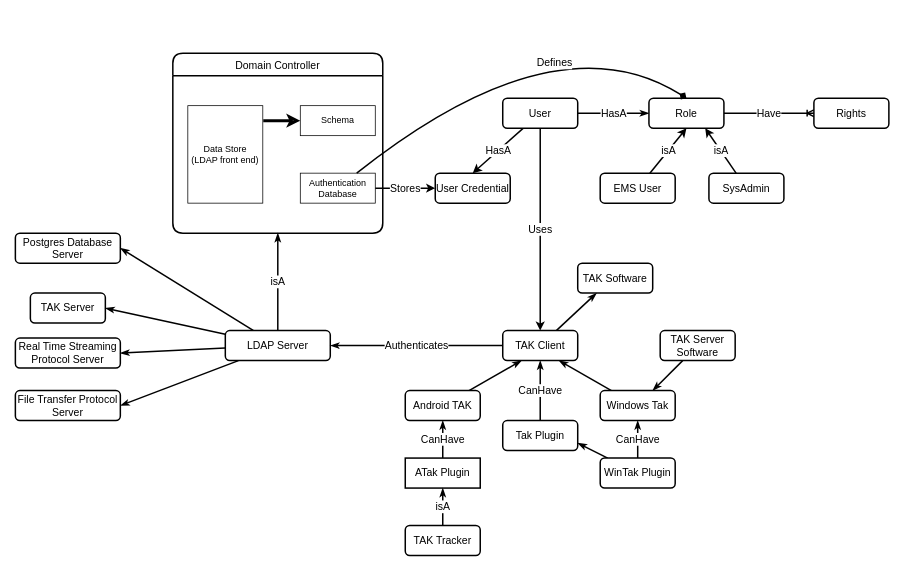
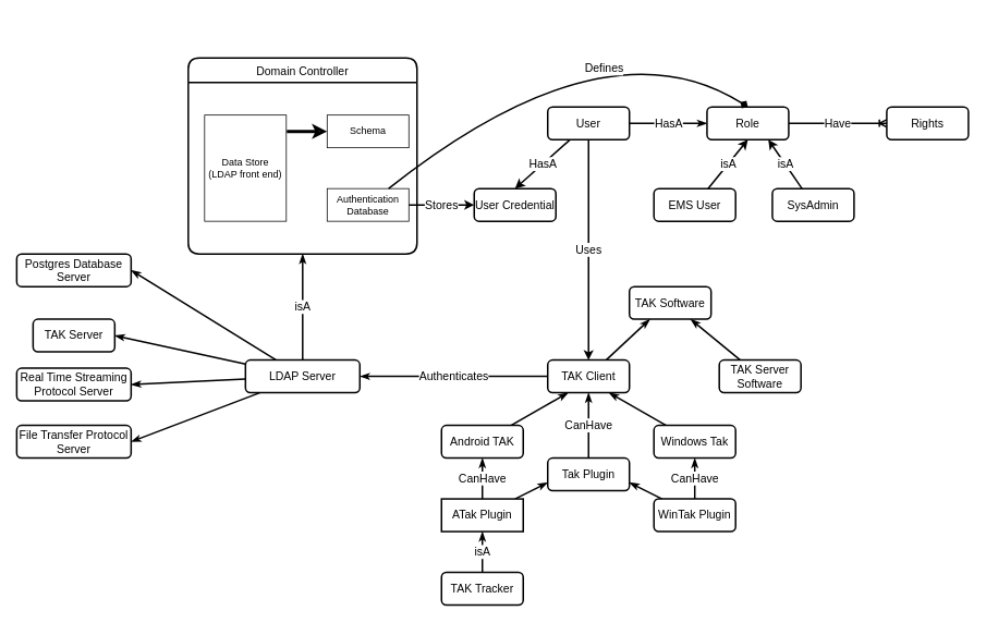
- <mxCell id="17" style="edgeStyle=none;html=1;strokeColor=default;strokeWidth=2;fontFamily=Helvetica;fontSize=14;fontColor=default;startArrow=none;startFill=0;endArrow=classicThin;endFill=1;startSize=30;" edge="1" parent="1" source="18" target="16"><mxGeometry relative="1" as="geometry" /></mxCell>
+ <mxCell id="17" style="edgeStyle=none;html=1;entryX=0.75;entryY=1;entryDx=0;entryDy=0;strokeColor=default;strokeWidth=2;fontFamily=Helvetica;fontSize=14;fontColor=default;startArrow=none;startFill=0;endArrow=classicThin;endFill=1;startSize=30;" edge="1" parent="1" source="18" target="12"><mxGeometry relative="1" as="geometry" /></mxCell>
+ <mxCell id="23" style="edgeStyle=none;html=1;entryX=0;entryY=0.75;entryDx=0;entryDy=0;strokeColor=default;strokeWidth=2;fontFamily=Helvetica;fontSize=14;fontColor=default;startArrow=none;startFill=0;endArrow=classicThin;endFill=1;startSize=30;" edge="1" parent="1" source="24" target="30"><mxGeometry relative="1" as="geometry" /></mxCell>
